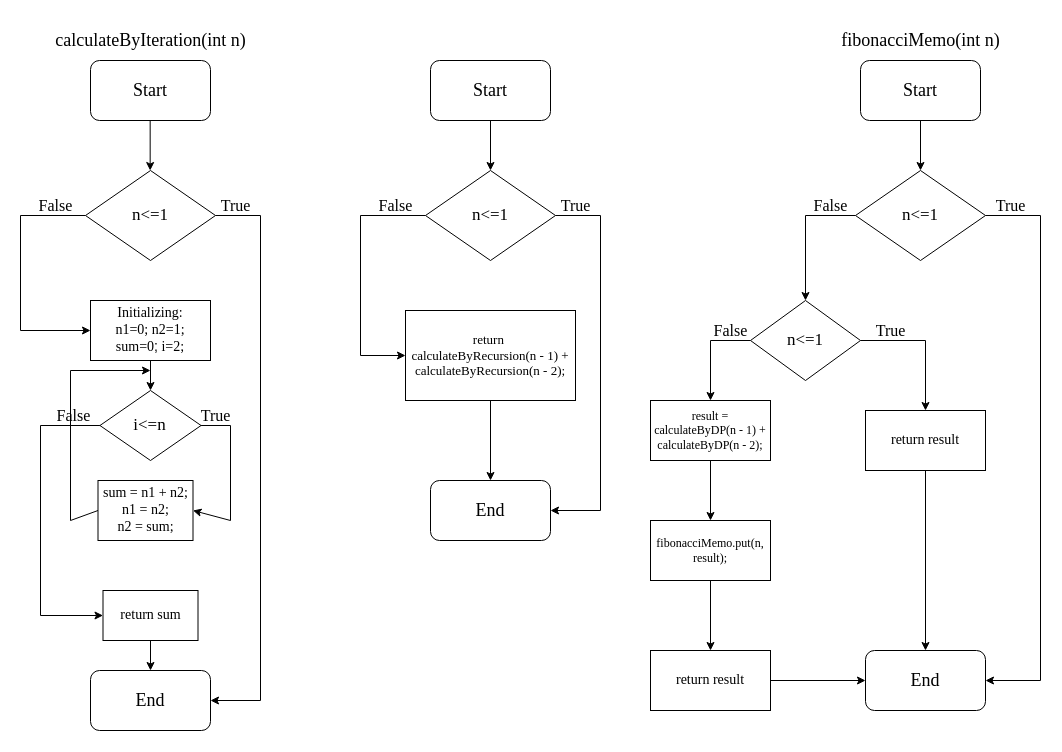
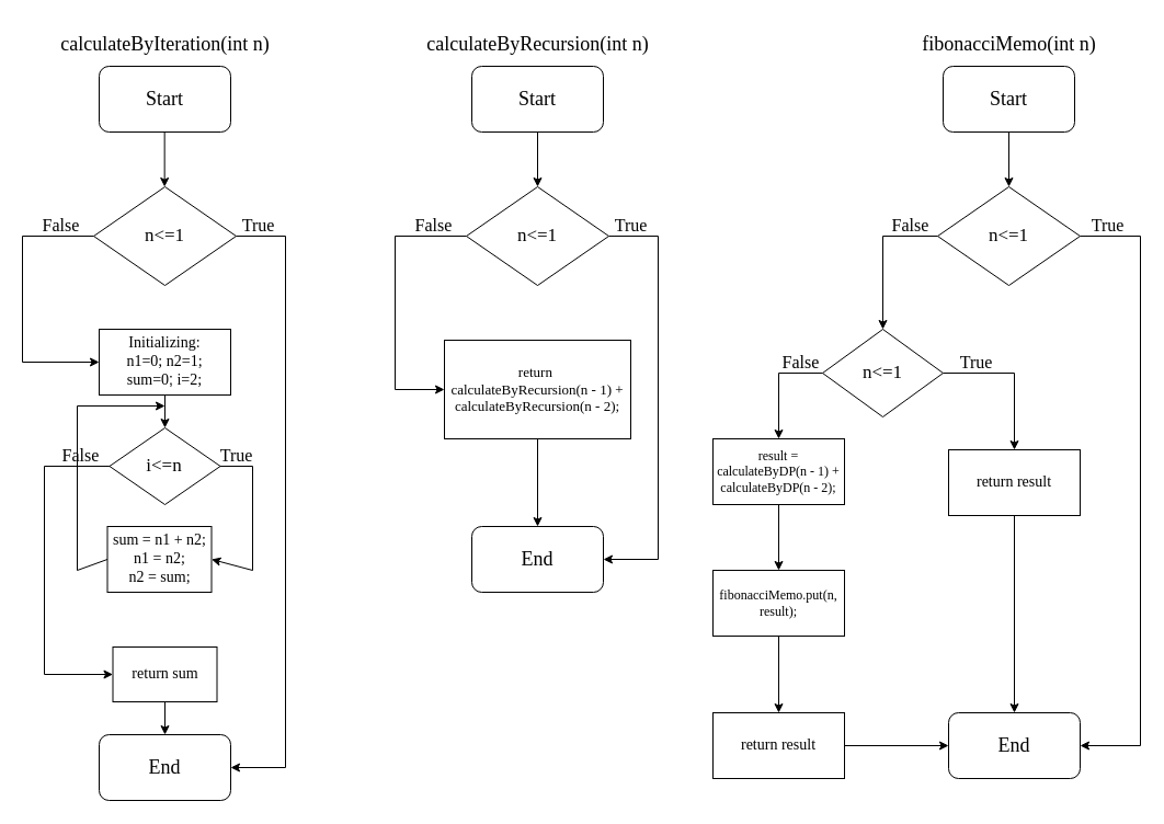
+ <mxCell id="19" value="&lt;font style=&quot;font-size: 18px;&quot; face=&quot;Times New Roman&quot;&gt;calculateByRecursion(int n)&lt;/font&gt;" style="text;html=1;align=center;verticalAlign=middle;resizable=0;points=[];autosize=1;strokeColor=none;fillColor=none;" vertex="1" parent="1"><mxGeometry x="375" y="20" width="230" height="40" as="geometry" /></mxCell>
